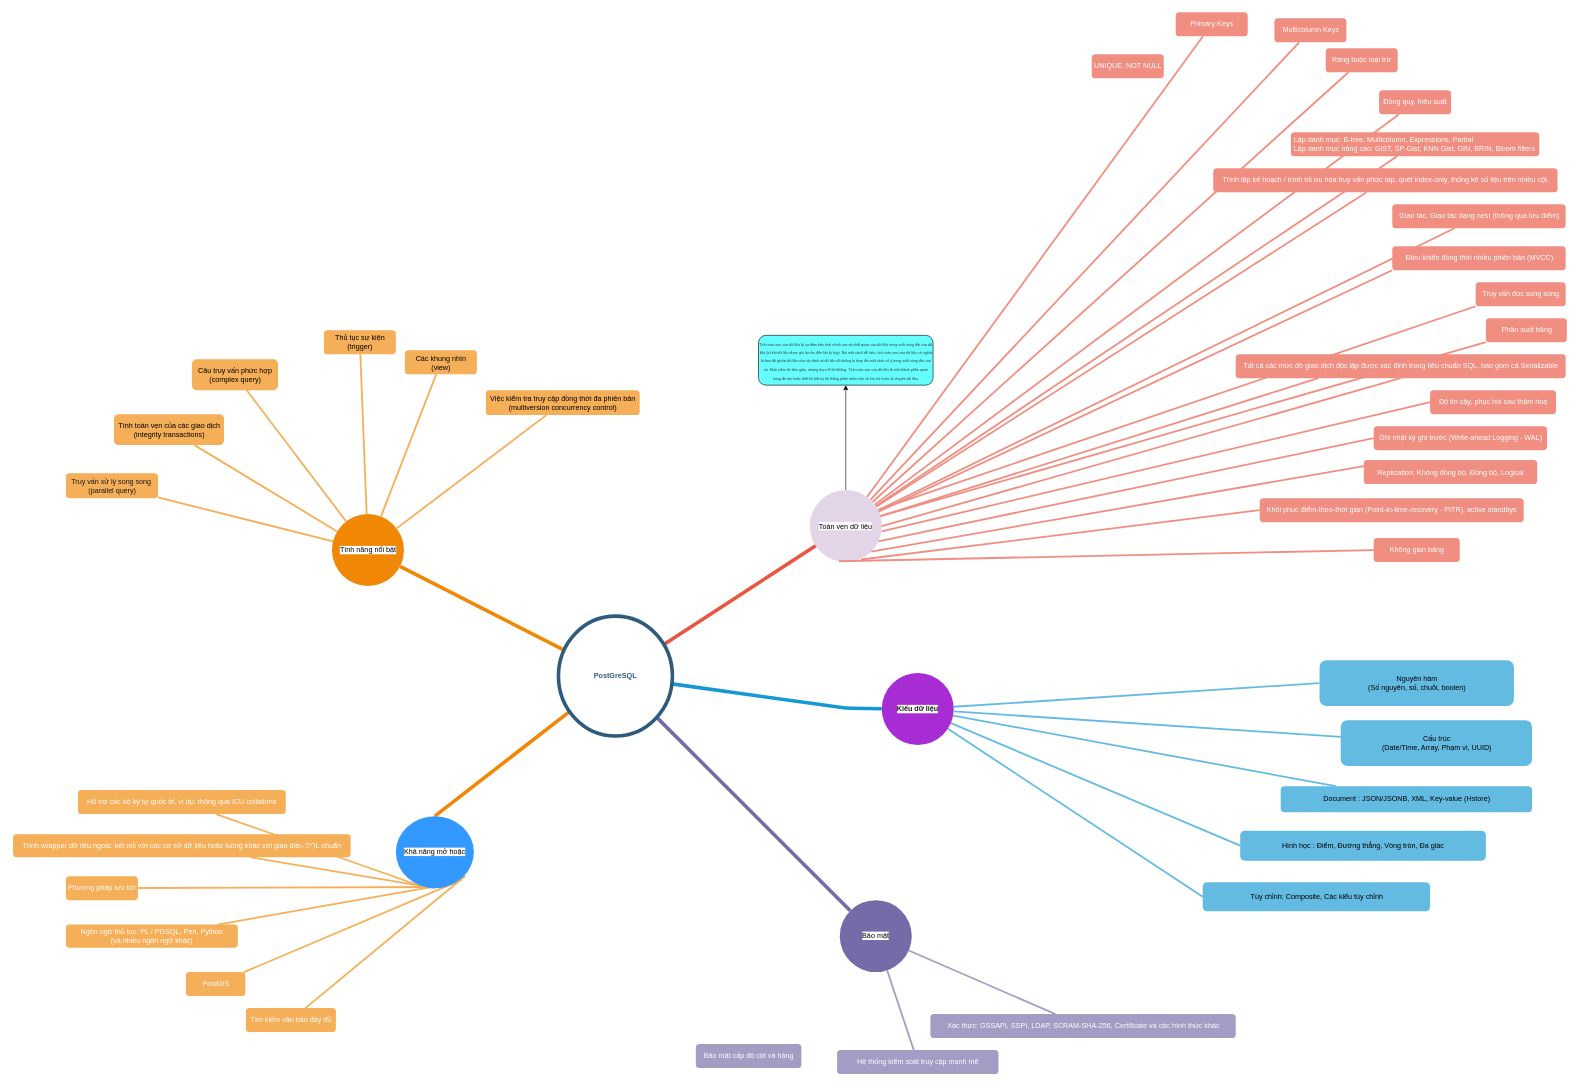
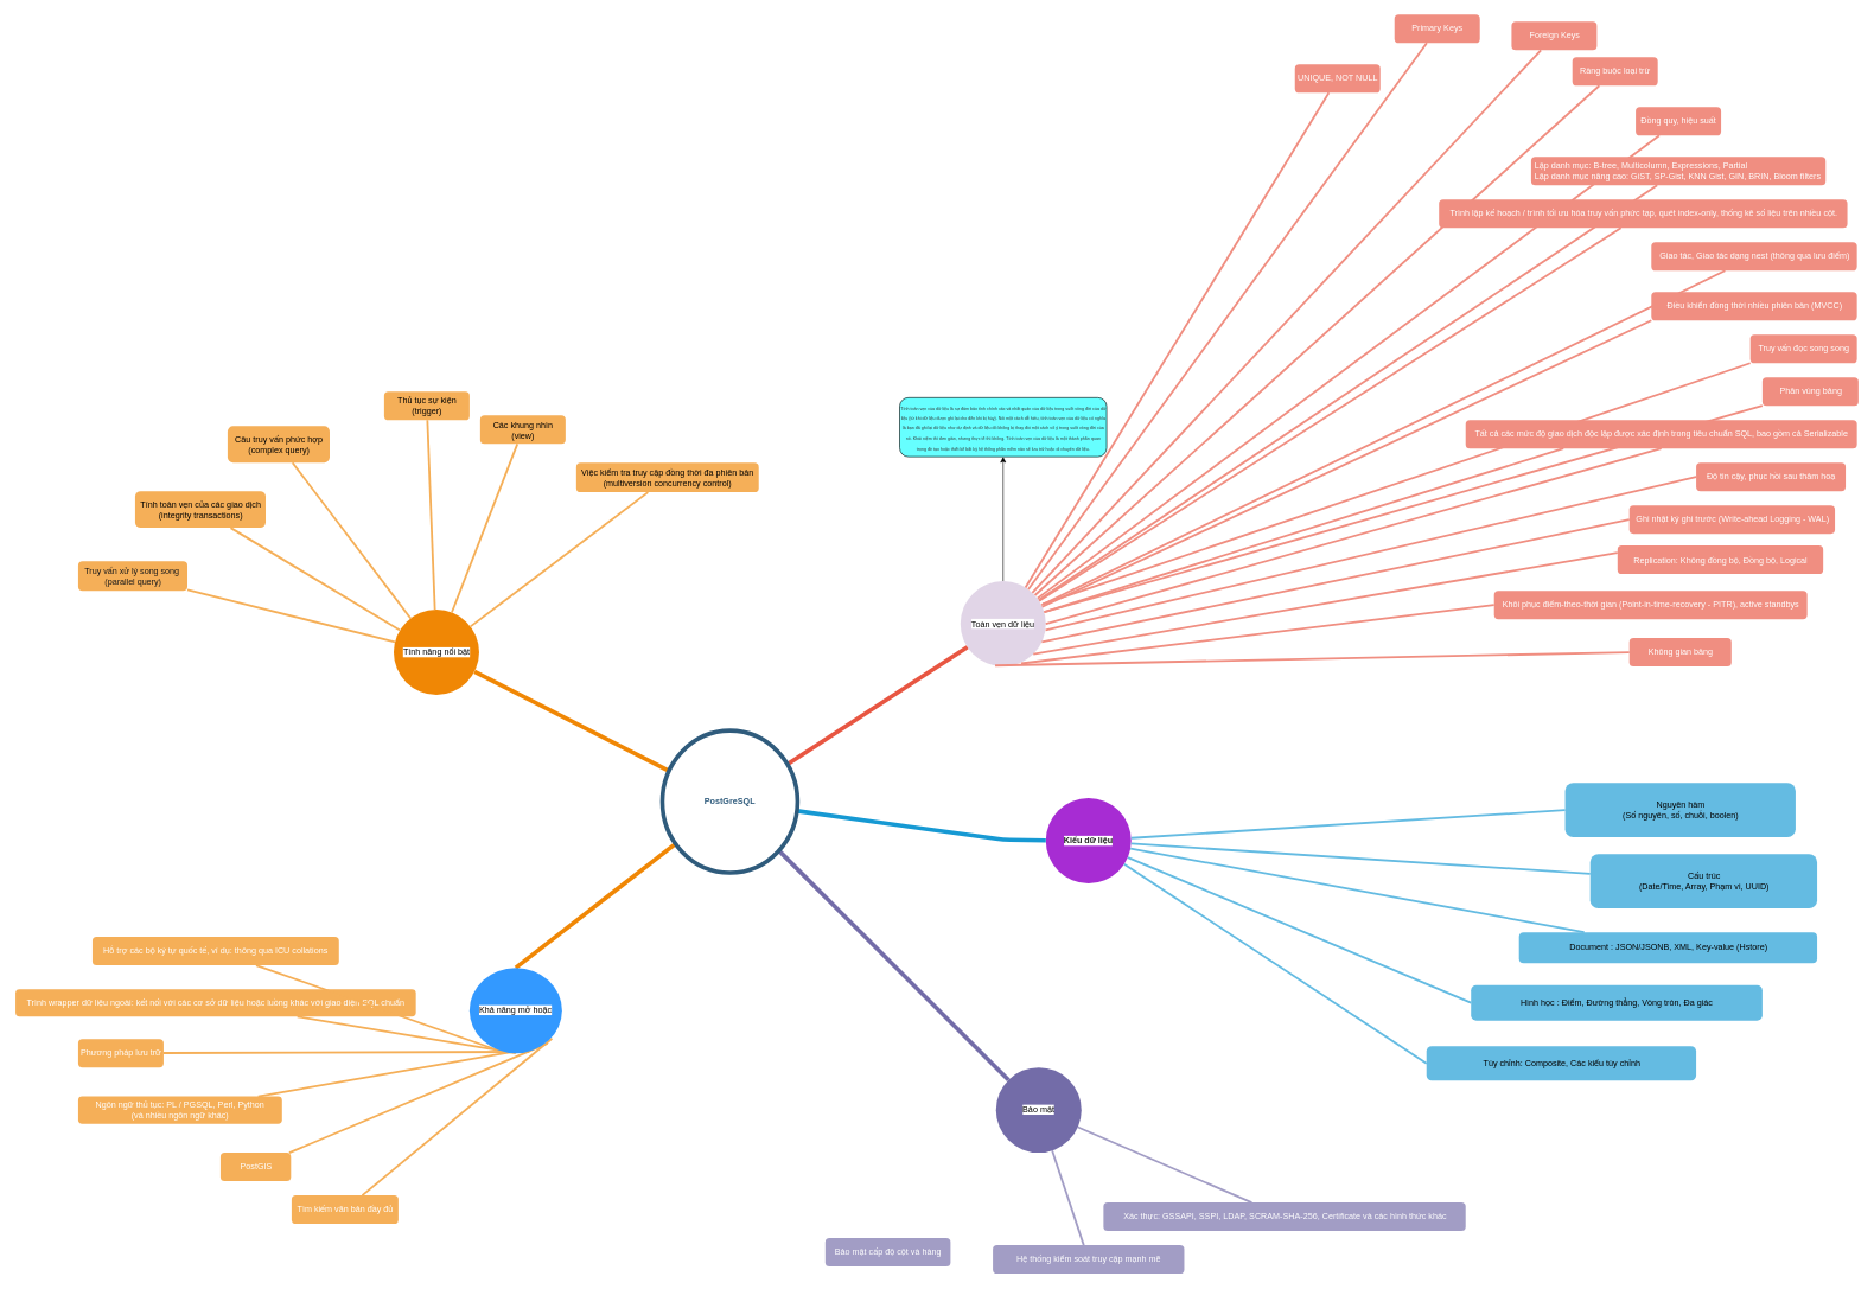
- <mxCell id="32" value="Multicolumn Keys" style="rounded=1;fillColor=#f08e81;strokeColor=none;strokeWidth=3;shadow=0;html=1;fontColor=#FFFFFF;fontSize=12;" parent="1" vertex="1"><mxGeometry x="2123.5" y="30" width="120" height="40" as="geometry" /></mxCell>
+ <mxCell id="32" value="Foreign Keys" style="rounded=1;fillColor=#f08e81;strokeColor=none;strokeWidth=3;shadow=0;html=1;fontColor=#FFFFFF;fontSize=12;" parent="1" vertex="1"><mxGeometry x="2123.5" y="30" width="120" height="40" as="geometry" /></mxCell>
+ <mxCell id="37" value="" style="edgeStyle=none;endArrow=none;strokeWidth=3;strokeColor=#F08E81;html=1;fontSize=12;" parent="1" source="9" target="30" edge="1"><mxGeometry x="31" y="106.5" width="100" height="100" as="geometry"><mxPoint x="0" y="556.5" as="sourcePoint" /><mxPoint x="100" y="456.5" as="targetPoint" /></mxGeometry></mxCell>
- <mxCell id="72" value="Phân suốt bảng" style="rounded=1;fillColor=#f08e81;strokeColor=none;strokeWidth=3;shadow=0;html=1;fontColor=#FFFFFF;fontSize=12;" parent="1" vertex="1"><mxGeometry x="2476" y="530" width="135" height="40" as="geometry" /></mxCell>
+ <mxCell id="72" value="Phân vùng bảng" style="rounded=1;fillColor=#f08e81;strokeColor=none;strokeWidth=3;shadow=0;html=1;fontColor=#FFFFFF;fontSize=12;" parent="1" vertex="1"><mxGeometry x="2476" y="530" width="135" height="40" as="geometry" /></mxCell>
